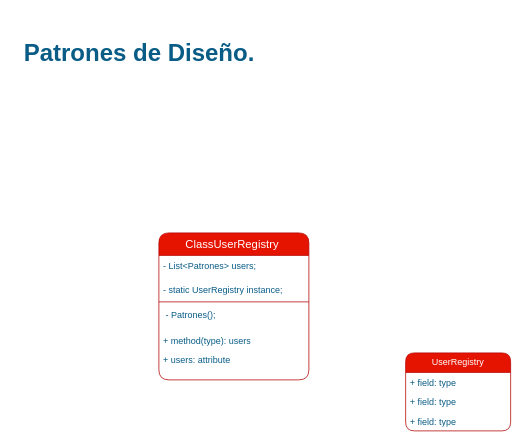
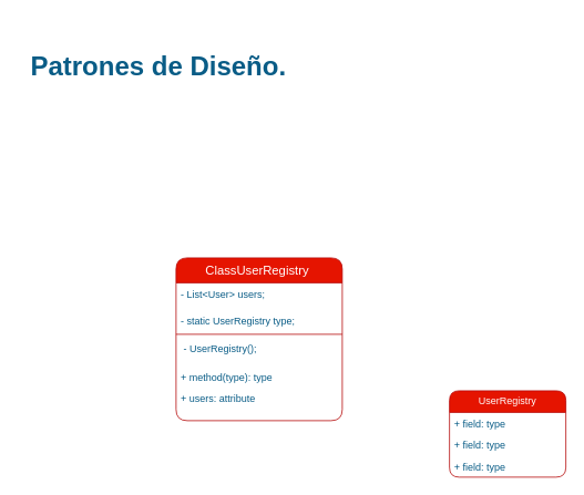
- <mxCell id="2" value="&lt;b&gt;&lt;font style=&quot;font-size: 32px;&quot;&gt;Patrones de Diseño.&lt;/font&gt;&lt;/b&gt;" style="text;html=1;strokeColor=none;fillColor=none;align=center;verticalAlign=middle;whiteSpace=wrap;rounded=1;labelBackgroundColor=none;fontColor=#095C86;" vertex="1" parent="1"><mxGeometry width="330" height="100" as="geometry" x="20" y="20" /></mxCell>
+ <mxCell id="2" value="&lt;b&gt;&lt;font style=&quot;font-size: 32px;&quot;&gt;Patrones de Diseño.&lt;/font&gt;&lt;/b&gt;" style="text;html=1;strokeColor=none;fillColor=none;align=center;verticalAlign=middle;whiteSpace=wrap;rounded=1;labelBackgroundColor=none;fontColor=#095C86;" vertex="1" parent="1"><mxGeometry x="25" y="30" width="330" height="100" as="geometry" /></mxCell>
- <mxCell id="4" value="- List&amp;lt;Patrones&amp;gt; users;" style="text;strokeColor=none;fillColor=none;align=left;verticalAlign=top;spacingLeft=4;spacingRight=4;overflow=hidden;rotatable=0;points=[[0,0.5],[1,0.5]];portConstraint=eastwest;whiteSpace=wrap;html=1;labelBackgroundColor=none;fontColor=#095C86;rounded=1;" vertex="1" parent="3"><mxGeometry y="30" width="200" height="32" as="geometry" /></mxCell>
+ <mxCell id="4" value="- List&amp;lt;User&amp;gt; users;" style="text;strokeColor=none;fillColor=none;align=left;verticalAlign=top;spacingLeft=4;spacingRight=4;overflow=hidden;rotatable=0;points=[[0,0.5],[1,0.5]];portConstraint=eastwest;whiteSpace=wrap;html=1;labelBackgroundColor=none;fontColor=#095C86;rounded=1;" vertex="1" parent="3"><mxGeometry y="30" width="200" height="32" as="geometry" /></mxCell>
- <mxCell id="5" value="- static UserRegistry instance;" style="text;strokeColor=none;fillColor=none;align=left;verticalAlign=top;spacingLeft=4;spacingRight=4;overflow=hidden;rotatable=0;points=[[0,0.5],[1,0.5]];portConstraint=eastwest;whiteSpace=wrap;html=1;labelBackgroundColor=none;fontColor=#095C86;rounded=1;" vertex="1" parent="3"><mxGeometry y="62" width="200" height="26" as="geometry" /></mxCell>
+ <mxCell id="5" value="- static UserRegistry type;" style="text;strokeColor=none;fillColor=none;align=left;verticalAlign=top;spacingLeft=4;spacingRight=4;overflow=hidden;rotatable=0;points=[[0,0.5],[1,0.5]];portConstraint=eastwest;whiteSpace=wrap;html=1;labelBackgroundColor=none;fontColor=#095C86;rounded=1;" vertex="1" parent="3"><mxGeometry y="62" width="200" height="26" as="geometry" /></mxCell>
- <mxCell id="7" value="&amp;nbsp;- Patrones();&amp;nbsp;" style="text;strokeColor=none;fillColor=none;align=left;verticalAlign=top;spacingLeft=4;spacingRight=4;overflow=hidden;rotatable=0;points=[[0,0.5],[1,0.5]];portConstraint=eastwest;whiteSpace=wrap;html=1;labelBackgroundColor=none;fontColor=#095C86;rounded=1;" vertex="1" parent="3"><mxGeometry y="96" width="200" height="34" as="geometry" /></mxCell>
+ <mxCell id="7" value="&amp;nbsp;- UserRegistry();&amp;nbsp;" style="text;strokeColor=none;fillColor=none;align=left;verticalAlign=top;spacingLeft=4;spacingRight=4;overflow=hidden;rotatable=0;points=[[0,0.5],[1,0.5]];portConstraint=eastwest;whiteSpace=wrap;html=1;labelBackgroundColor=none;fontColor=#095C86;rounded=1;" vertex="1" parent="3"><mxGeometry y="96" width="200" height="34" as="geometry" /></mxCell>
- <mxCell id="8" value="+ method(type): users" style="text;strokeColor=none;fillColor=none;align=left;verticalAlign=top;spacingLeft=4;spacingRight=4;overflow=hidden;rotatable=0;points=[[0,0.5],[1,0.5]];portConstraint=eastwest;whiteSpace=wrap;html=1;fontColor=#095C86;" vertex="1" parent="3"><mxGeometry y="130" width="200" height="26" as="geometry" /></mxCell>
+ <mxCell id="8" value="+ method(type): type" style="text;strokeColor=none;fillColor=none;align=left;verticalAlign=top;spacingLeft=4;spacingRight=4;overflow=hidden;rotatable=0;points=[[0,0.5],[1,0.5]];portConstraint=eastwest;whiteSpace=wrap;html=1;fontColor=#095C86;" vertex="1" parent="3"><mxGeometry y="130" width="200" height="26" as="geometry" /></mxCell>
